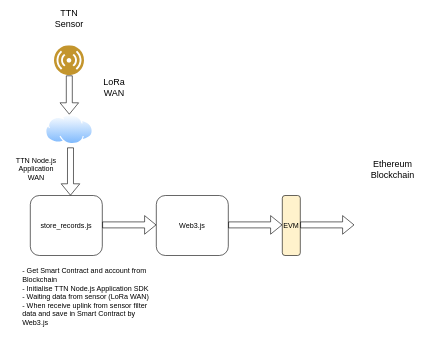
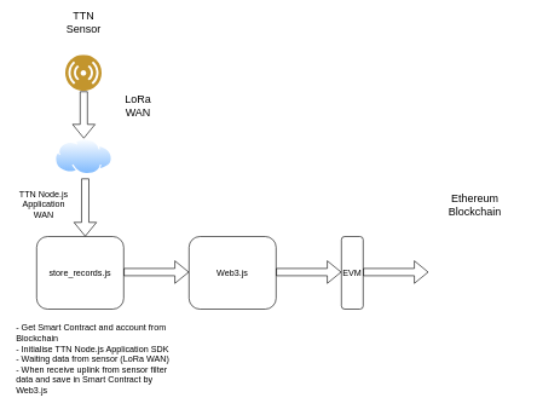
- <mxCell id="4" value="EVM" style="rounded=1;whiteSpace=wrap;html=1;fillColor=#fff2cc;" vertex="1" parent="1"><mxGeometry x="470" y="325" width="30" height="100" as="geometry" /></mxCell>
+ <mxCell id="4" value="EVM" style="rounded=1;whiteSpace=wrap;html=1;" vertex="1" parent="1"><mxGeometry x="470" y="325" width="30" height="100" as="geometry" /></mxCell>
- <mxCell id="9" value="- Get Smart Contract and account from Blockchain&lt;br style=&quot;font-size: 12px;&quot;&gt;- Initialise TTN Node.js Application SDK&lt;br style=&quot;font-size: 12px;&quot;&gt;- Waiting data from sensor (LoRa WAN)&lt;br style=&quot;font-size: 12px;&quot;&gt;- When receive uplink from sensor filter data and save in Smart Contract by Web3.js" style="text;html=1;strokeColor=none;fillColor=none;align=left;verticalAlign=middle;whiteSpace=wrap;rounded=0;fontSize=12;" vertex="1" parent="1"><mxGeometry x="35" y="439" width="220" height="110" as="geometry" /></mxCell>
+ <mxCell id="9" value="- Get Smart Contract and account from Blockchain&lt;br style=&quot;font-size: 12px;&quot;&gt;- Initialise TTN Node.js Application SDK&lt;br style=&quot;font-size: 12px;&quot;&gt;- Waiting data from sensor (LoRa WAN)&lt;br style=&quot;font-size: 12px;&quot;&gt;- When receive uplink from sensor filter data and save in Smart Contract by Web3.js" style="text;html=1;strokeColor=none;fillColor=none;align=left;verticalAlign=middle;whiteSpace=wrap;rounded=0;fontSize=12;" vertex="1" parent="1"><mxGeometry x="20" y="439" width="220" height="110" as="geometry" /></mxCell>
